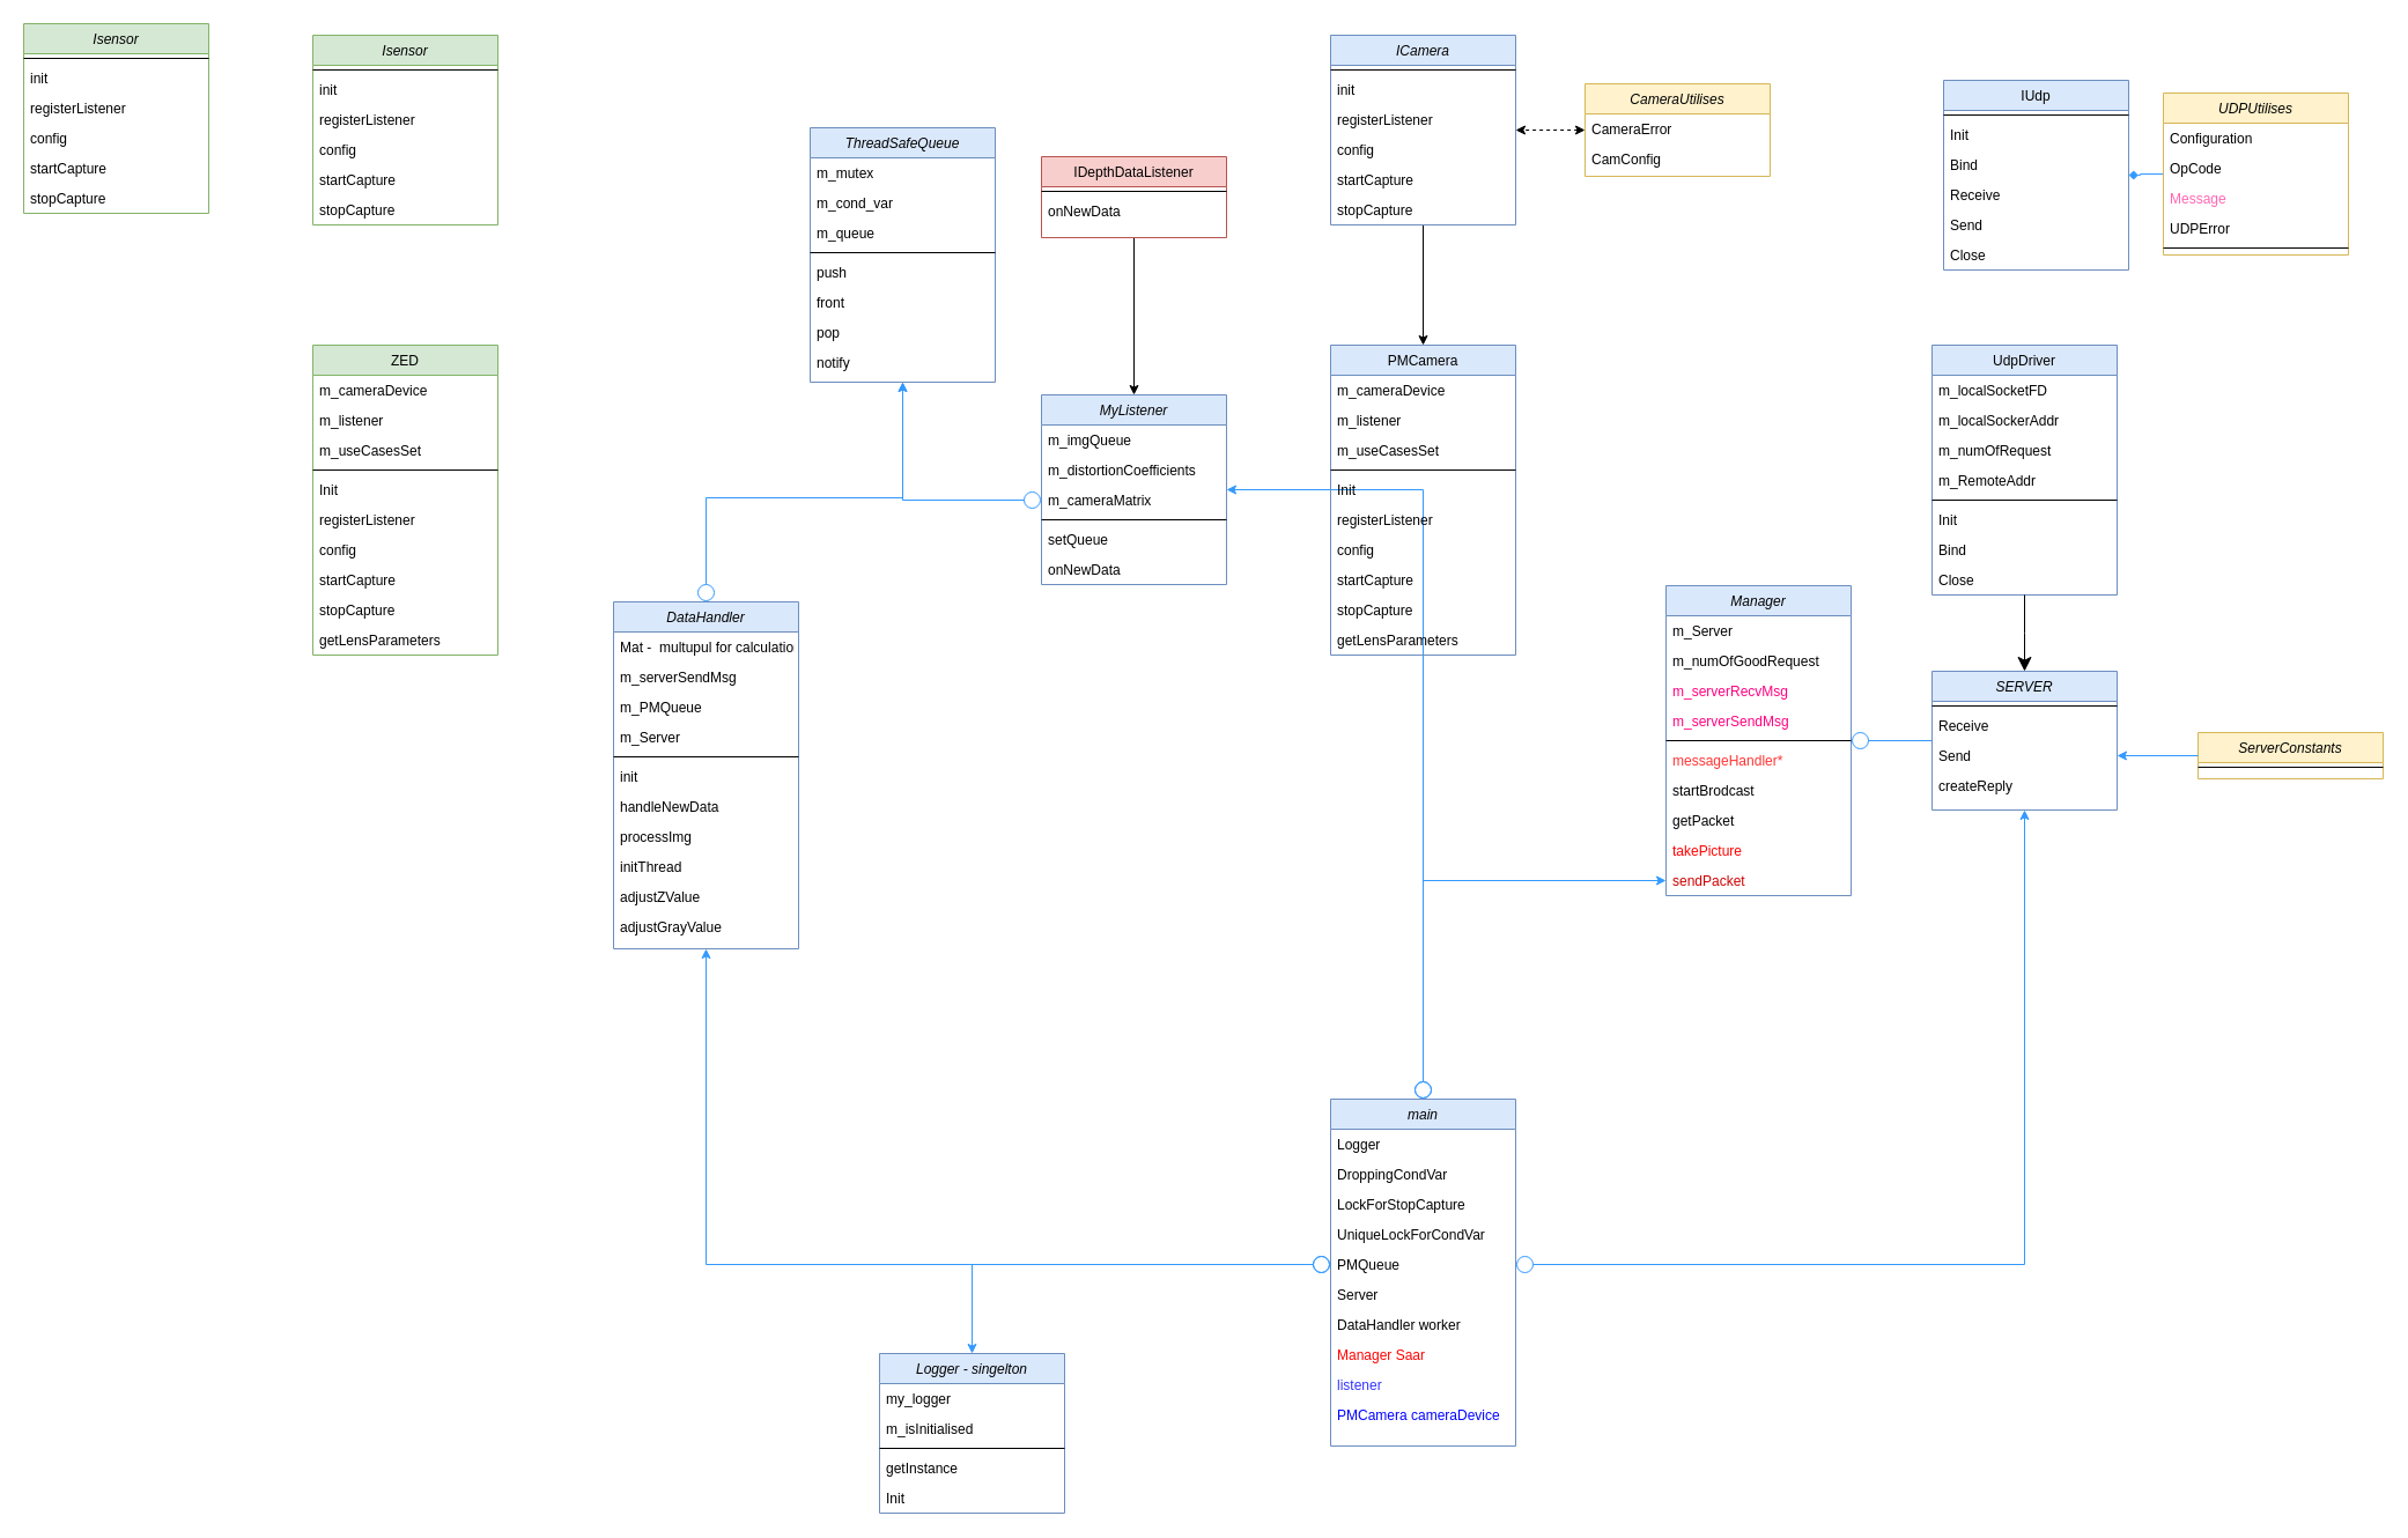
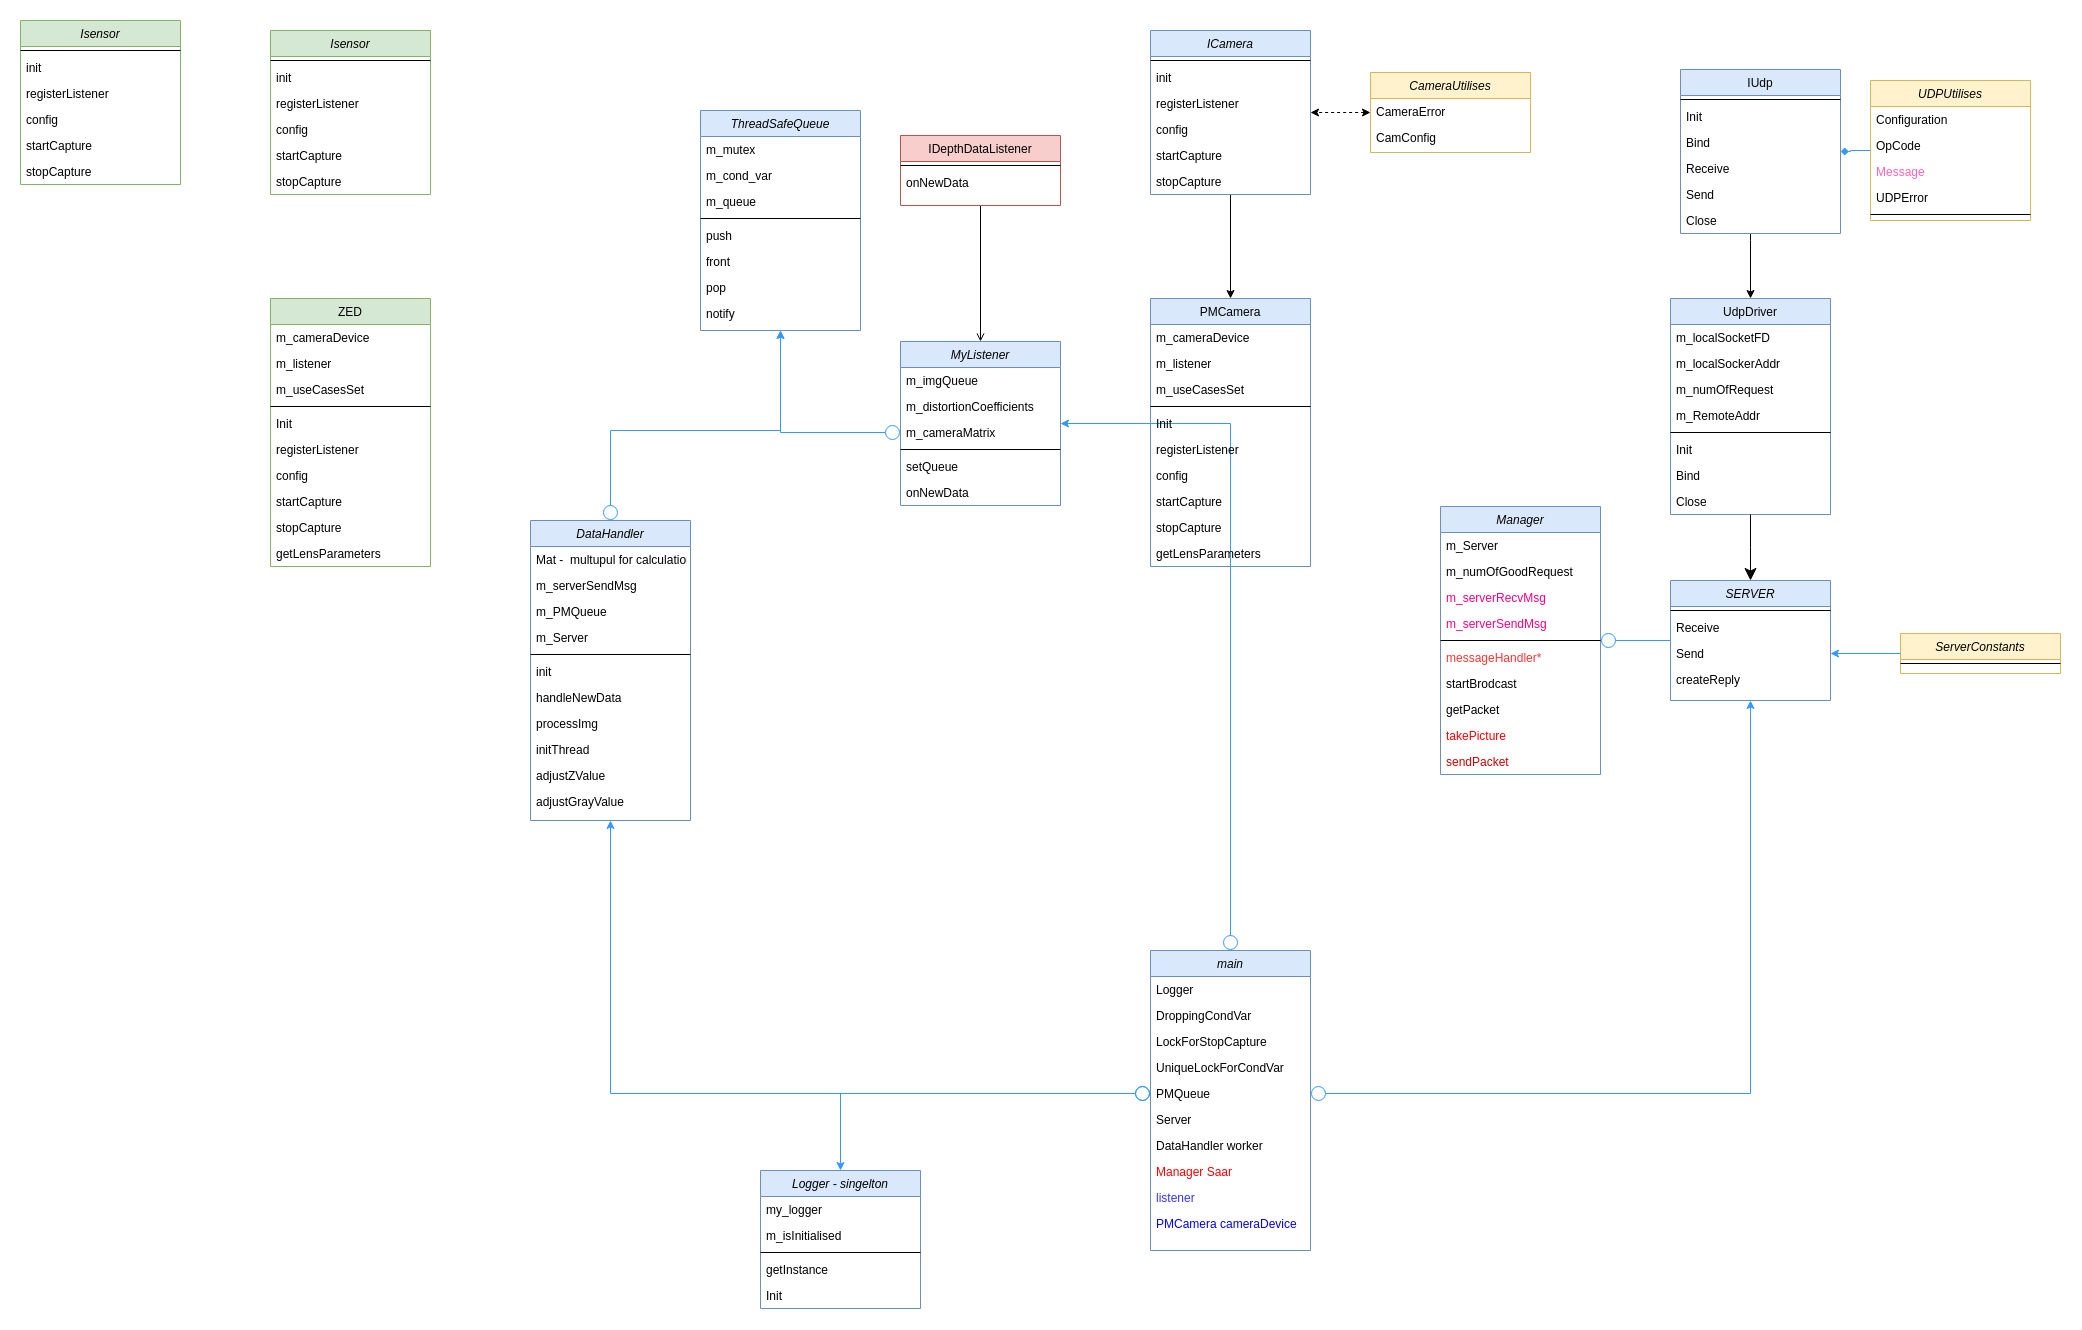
+ <mxCell id="27" value="" style="edgeStyle=orthogonalEdgeStyle;rounded=0;orthogonalLoop=1;jettySize=auto;html=1;entryX=0.5;entryY=0;entryDx=0;entryDy=0;" edge="1" parent="1" source="28" target="9"><mxGeometry relative="1" as="geometry"><Array as="points"><mxPoint x="1750" y="240" /></Array></mxGeometry></mxCell>
- <mxCell id="65" style="edgeStyle=orthogonalEdgeStyle;rounded=0;orthogonalLoop=1;jettySize=auto;html=1;startArrow=none;startFill=0;" edge="1" parent="1" source="66" target="20"><mxGeometry relative="1" as="geometry" /></mxCell>
+ <mxCell id="65" style="edgeStyle=orthogonalEdgeStyle;rounded=0;orthogonalLoop=1;jettySize=auto;html=1;startArrow=none;startFill=0;endArrow=open;" edge="1" parent="1" source="66" target="20"><mxGeometry relative="1" as="geometry" /></mxCell>
- <mxCell id="125" style="edgeStyle=orthogonalEdgeStyle;rounded=0;orthogonalLoop=1;jettySize=auto;html=1;entryX=0.5;entryY=0;entryDx=0;entryDy=0;strokeColor=#3399FF;fontColor=#FF0080;startArrow=classic;startFill=1;endArrow=circle;endFill=0;exitX=0;exitY=0.5;exitDx=0;exitDy=0;" edge="1" parent="1" source="110" target="114"><mxGeometry relative="1" as="geometry"><mxPoint x="1390" y="760" as="sourcePoint" /></mxGeometry></mxCell>
